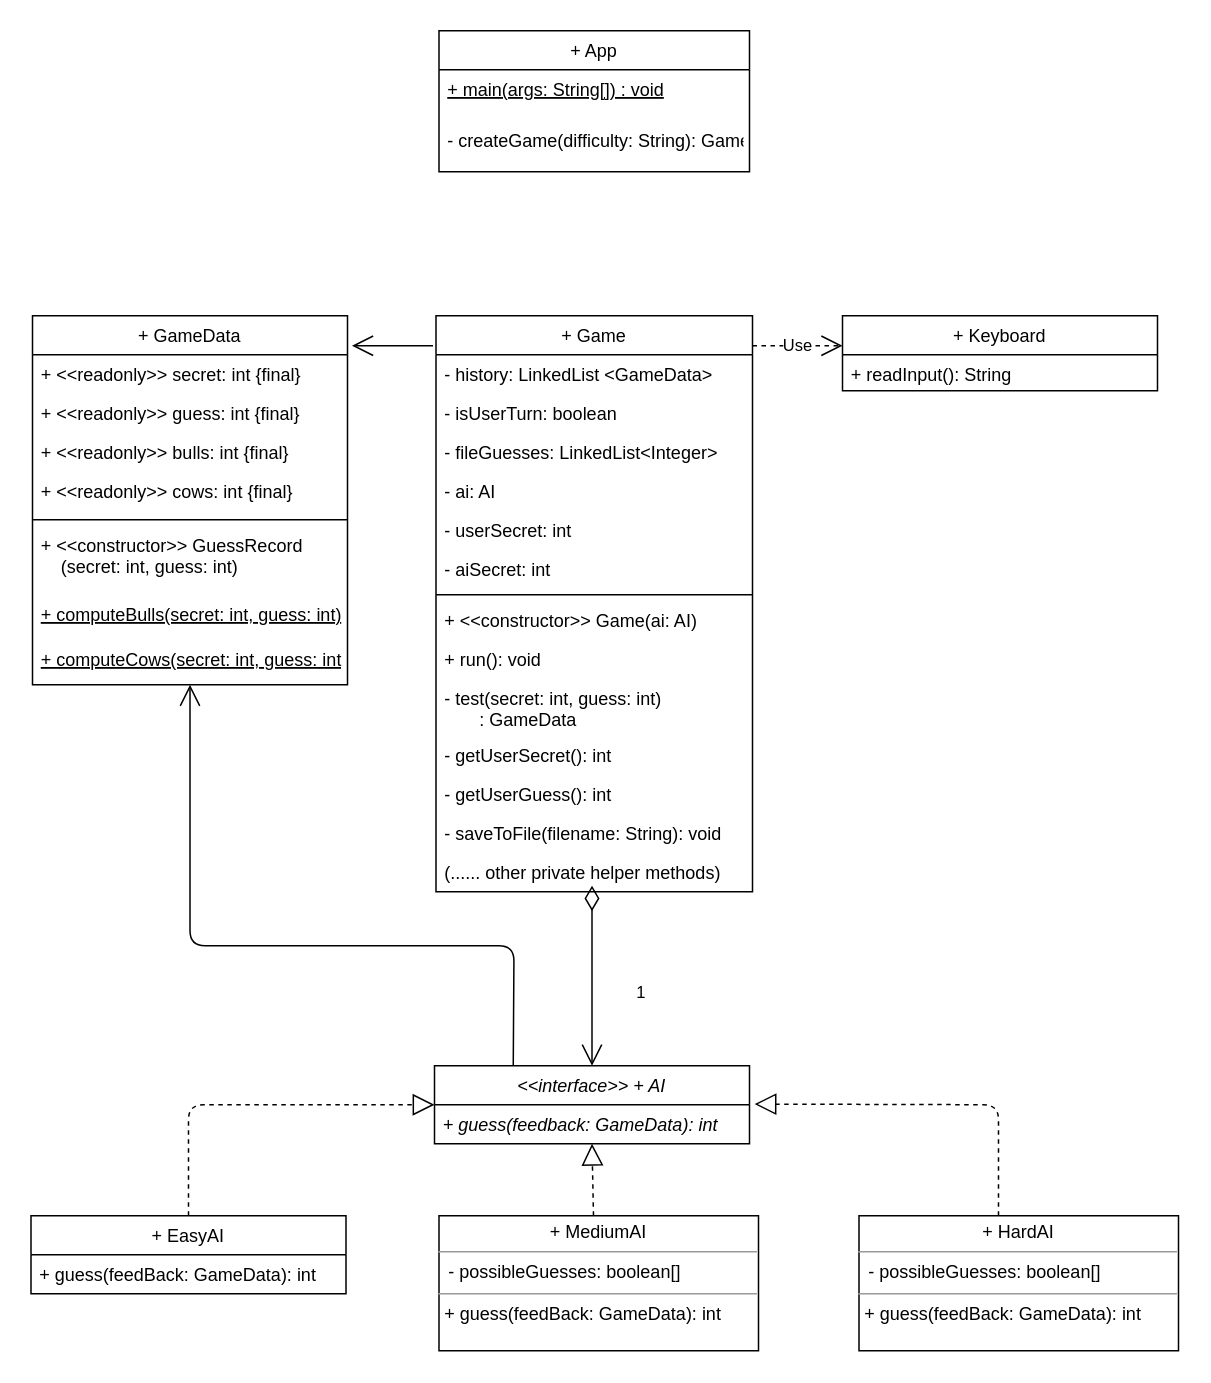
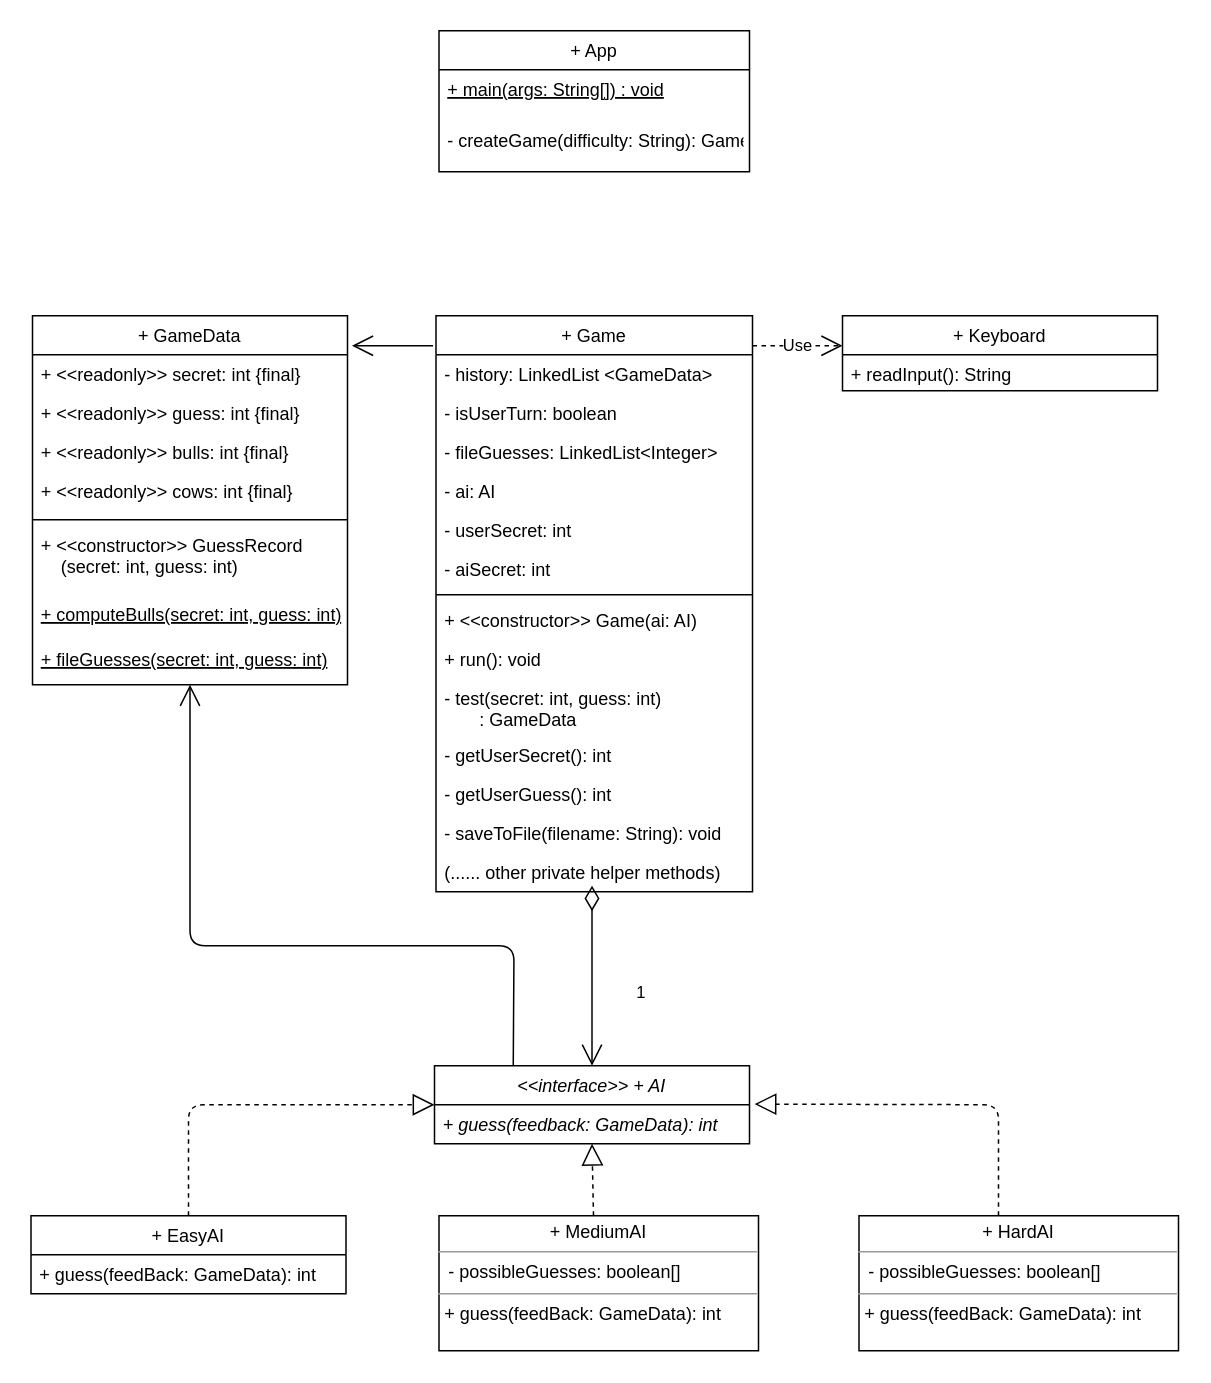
- <mxCell id="13" value="+ computeCows(secret: int, guess: int)" style="text;strokeColor=none;fillColor=none;align=left;verticalAlign=top;spacingLeft=4;spacingRight=4;overflow=hidden;rotatable=0;points=[[0,0.5],[1,0.5]];portConstraint=eastwest;fontStyle=4" vertex="1" parent="5"><mxGeometry y="216" width="210" height="30" as="geometry" /></mxCell>
+ <mxCell id="13" value="+ fileGuesses(secret: int, guess: int)" style="text;strokeColor=none;fillColor=none;align=left;verticalAlign=top;spacingLeft=4;spacingRight=4;overflow=hidden;rotatable=0;points=[[0,0.5],[1,0.5]];portConstraint=eastwest;fontStyle=4" vertex="1" parent="5"><mxGeometry y="216" width="210" height="30" as="geometry" /></mxCell>
